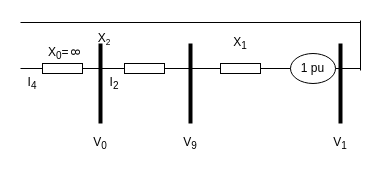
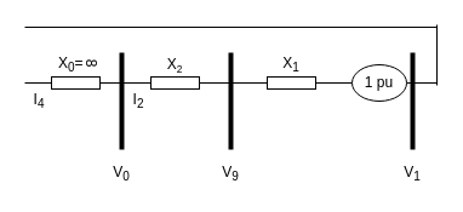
- <mxCell id="13" value="X&lt;span style=&quot;font-size: 10px&quot;&gt;&lt;sub&gt;2&lt;/sub&gt;&lt;/span&gt;" style="text;html=1;strokeColor=none;fillColor=none;align=center;verticalAlign=middle;whiteSpace=wrap;rounded=0;" vertex="1" parent="1"><mxGeometry x="94" y="28" width="20" height="20" as="geometry" /></mxCell>
+ <mxCell id="13" value="X&lt;span style=&quot;font-size: 10px&quot;&gt;&lt;sub&gt;2&lt;/sub&gt;&lt;/span&gt;" style="text;html=1;strokeColor=none;fillColor=none;align=center;verticalAlign=middle;whiteSpace=wrap;rounded=0;" vertex="1" parent="1"><mxGeometry x="134" y="43" width="20" height="20" as="geometry" /></mxCell>
- <mxCell id="11" value="X&lt;sub&gt;1&lt;/sub&gt;" style="text;html=1;strokeColor=none;fillColor=none;align=center;verticalAlign=middle;whiteSpace=wrap;rounded=0;" vertex="1" parent="1"><mxGeometry x="230" y="33" width="20" height="20" as="geometry" /></mxCell>
+ <mxCell id="11" value="X&lt;sub&gt;1&lt;/sub&gt;" style="text;html=1;strokeColor=none;fillColor=none;align=center;verticalAlign=middle;whiteSpace=wrap;rounded=0;" vertex="1" parent="1"><mxGeometry x="230" y="43" width="20" height="20" as="geometry" /></mxCell>
